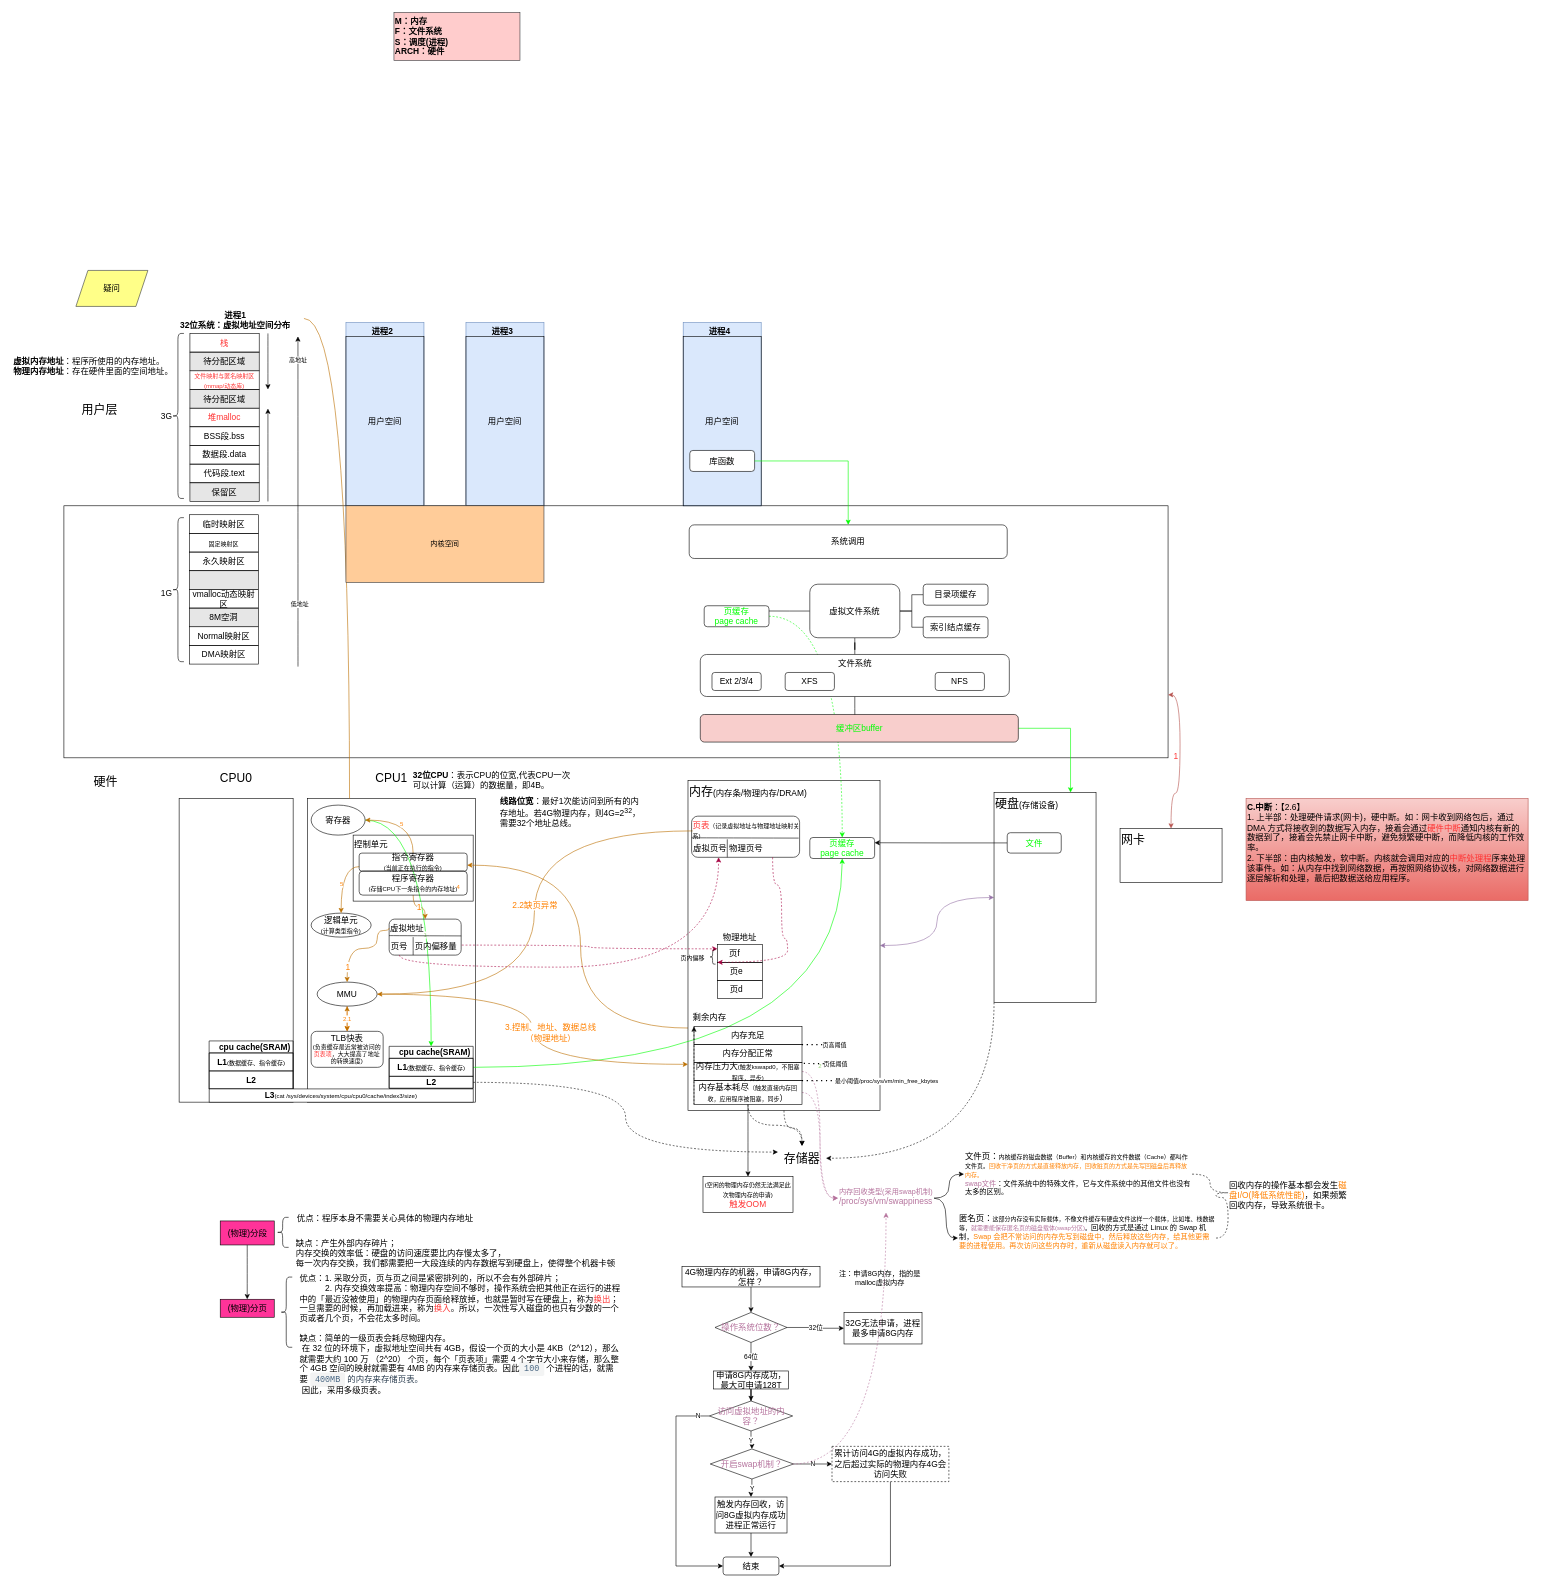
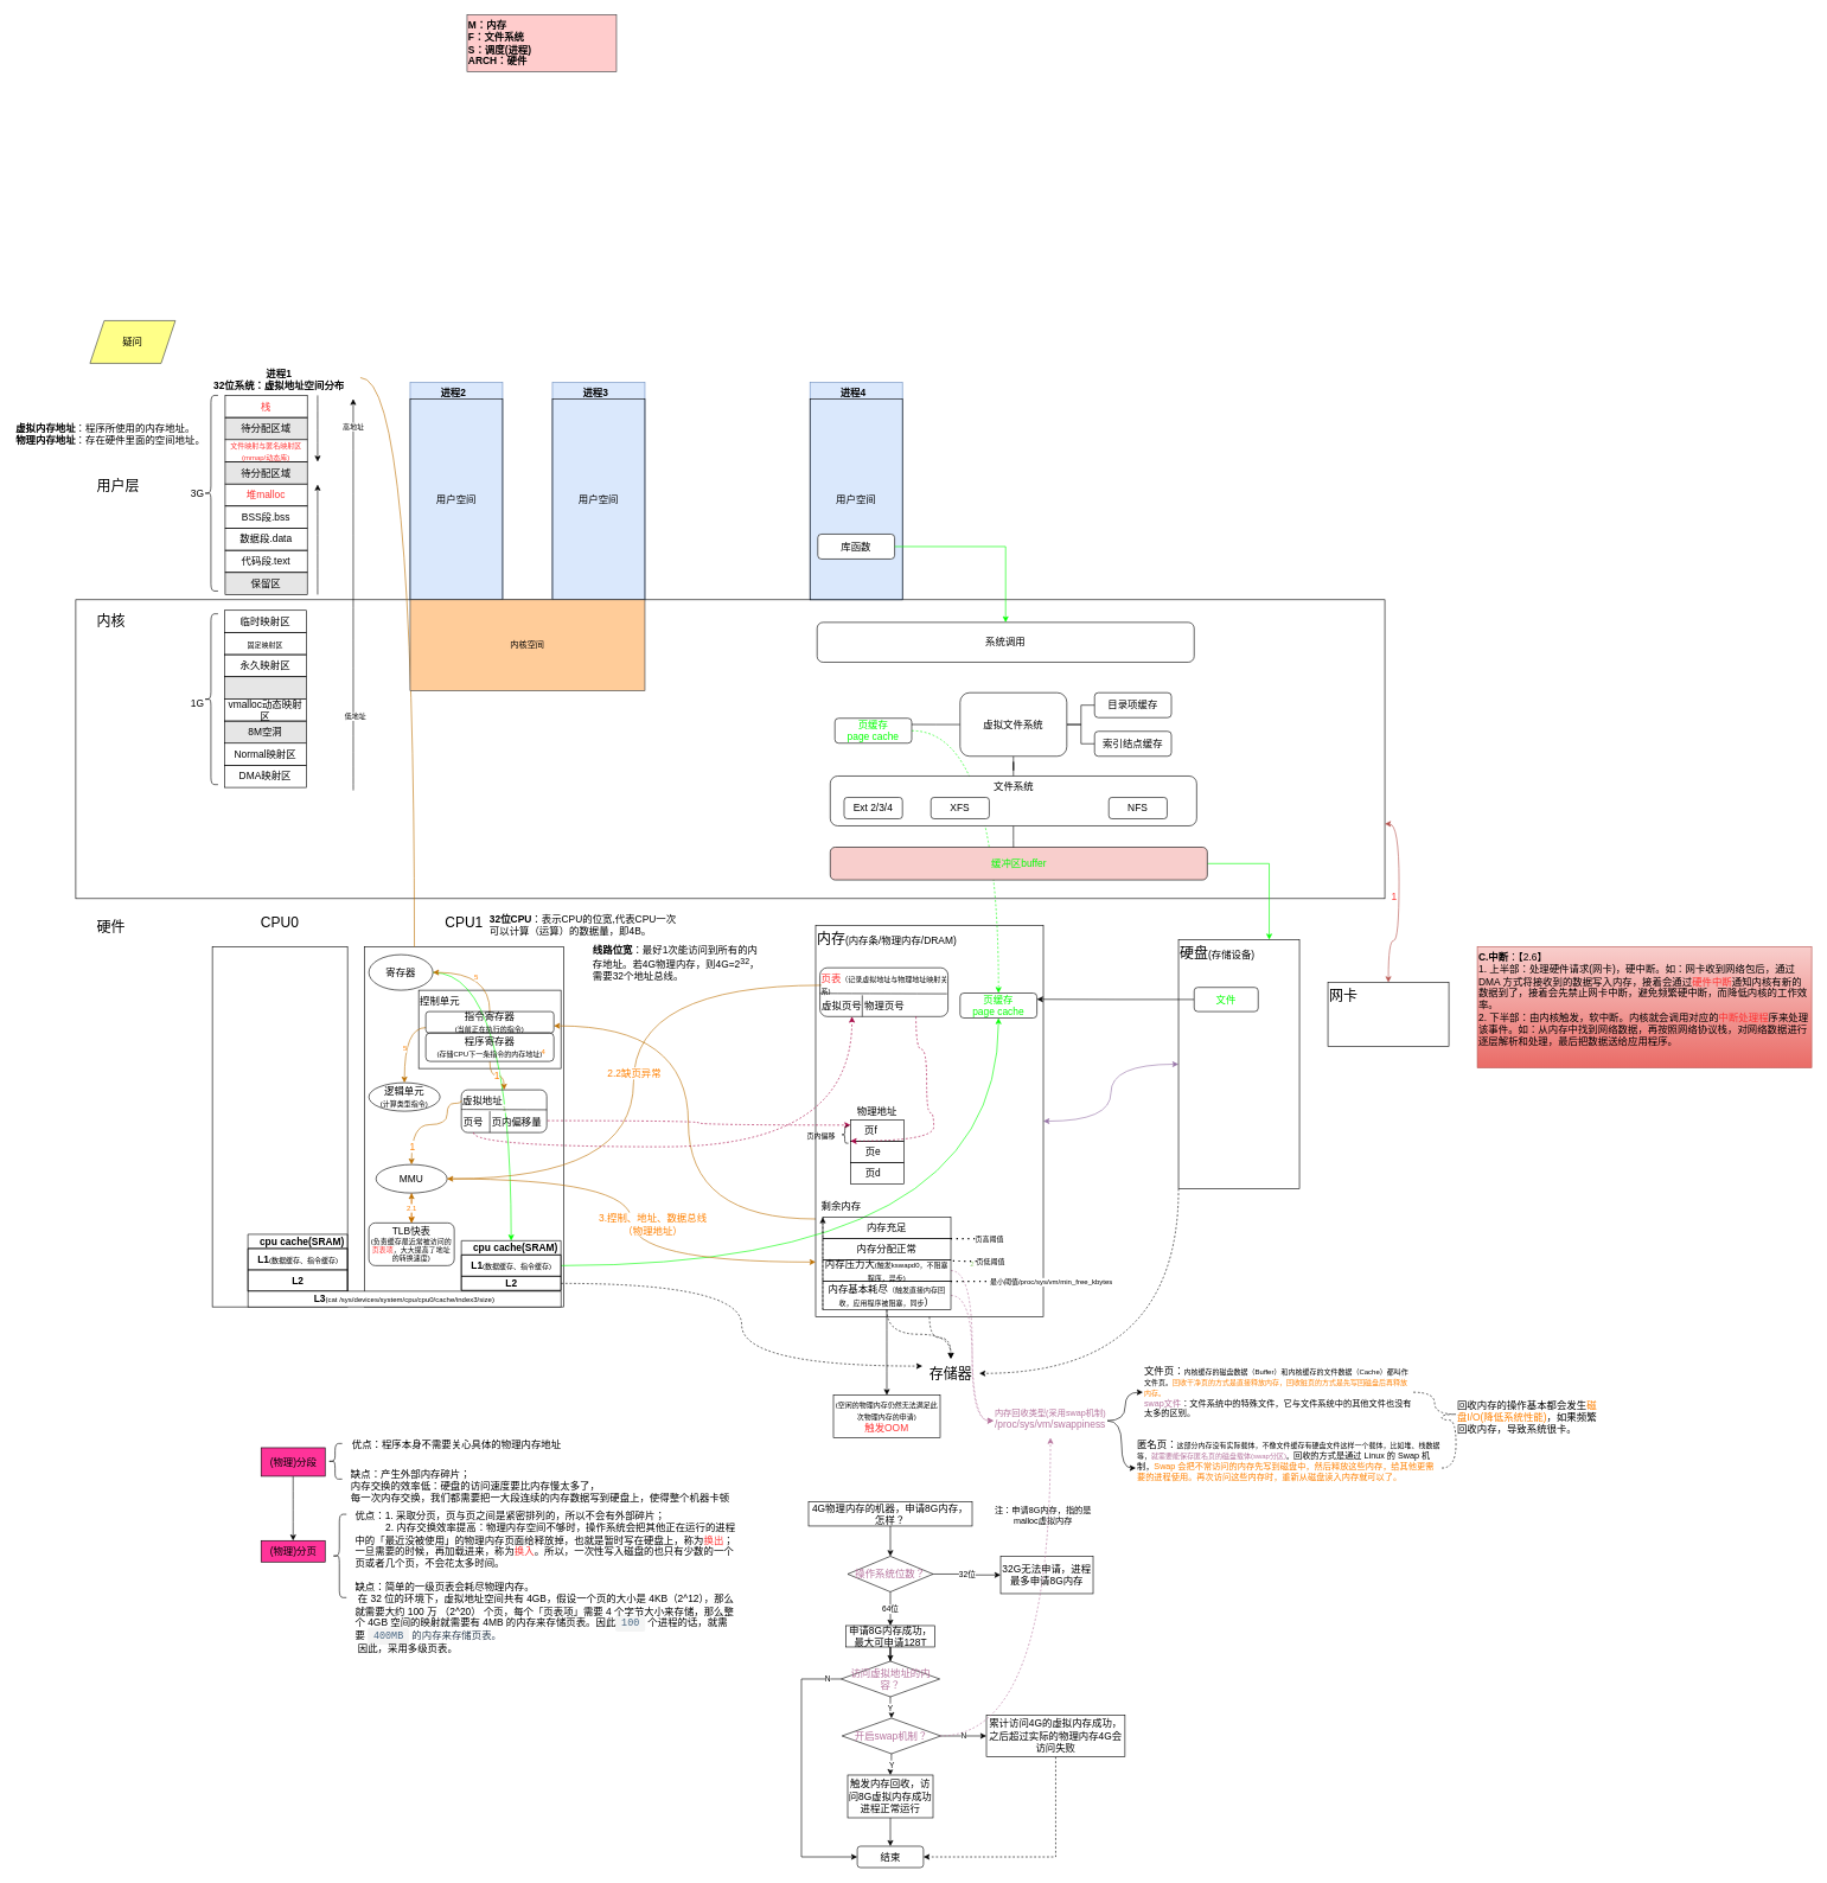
+ <mxCell id="5" value="&lt;font style=&quot;font-size: 20px;&quot;&gt;内核&lt;/font&gt;" style="rounded=0;whiteSpace=wrap;html=1;strokeColor=none;fillColor=none;" parent="1" vertex="1"><mxGeometry y="850" width="80" height="41" as="geometry" x="116" /></mxCell>
- <mxCell id="6" value="&lt;font style=&quot;font-size: 20px;&quot;&gt;硬件&lt;/font&gt;" style="rounded=0;whiteSpace=wrap;html=1;strokeColor=none;fillColor=none;" parent="1" vertex="1"><mxGeometry x="136" y="1280" width="80" height="41" as="geometry" /></mxCell>
+ <mxCell id="6" value="&lt;font style=&quot;font-size: 20px;&quot;&gt;硬件&lt;/font&gt;" style="rounded=0;whiteSpace=wrap;html=1;strokeColor=none;fillColor=none;" parent="1" vertex="1"><mxGeometry y="1280" width="80" height="41" as="geometry" x="116" /></mxCell>
- <mxCell id="190" value="累计访问4G的虚拟内存成功，之后超过实际的物理内存4G会访问失败" style="whiteSpace=wrap;html=1;fontSize=14;dashed=1;" vertex="1" parent="171"><mxGeometry x="260" y="299.63" width="194.76" height="58.75" as="geometry" /></mxCell>
+ <mxCell id="190" value="累计访问4G的虚拟内存成功，之后超过实际的物理内存4G会访问失败" style="whiteSpace=wrap;html=1;fontSize=14;" vertex="1" parent="171"><mxGeometry x="260" y="299.63" width="194.76" height="58.75" as="geometry" /></mxCell>
- <mxCell id="189" style="edgeStyle=orthogonalEdgeStyle;rounded=0;orthogonalLoop=1;jettySize=auto;html=1;entryX=1;entryY=0.5;entryDx=0;entryDy=0;exitX=0.5;exitY=1;exitDx=0;exitDy=0;" edge="1" parent="171" source="190" target="186"><mxGeometry relative="1" as="geometry" /></mxCell>
+ <mxCell id="189" style="edgeStyle=orthogonalEdgeStyle;rounded=0;orthogonalLoop=1;jettySize=auto;html=1;entryX=1;entryY=0.5;entryDx=0;entryDy=0;exitX=0.5;exitY=1;exitDx=0;exitDy=0;dashed=1;" edge="1" parent="171" source="190" target="186"><mxGeometry relative="1" as="geometry" /></mxCell>
